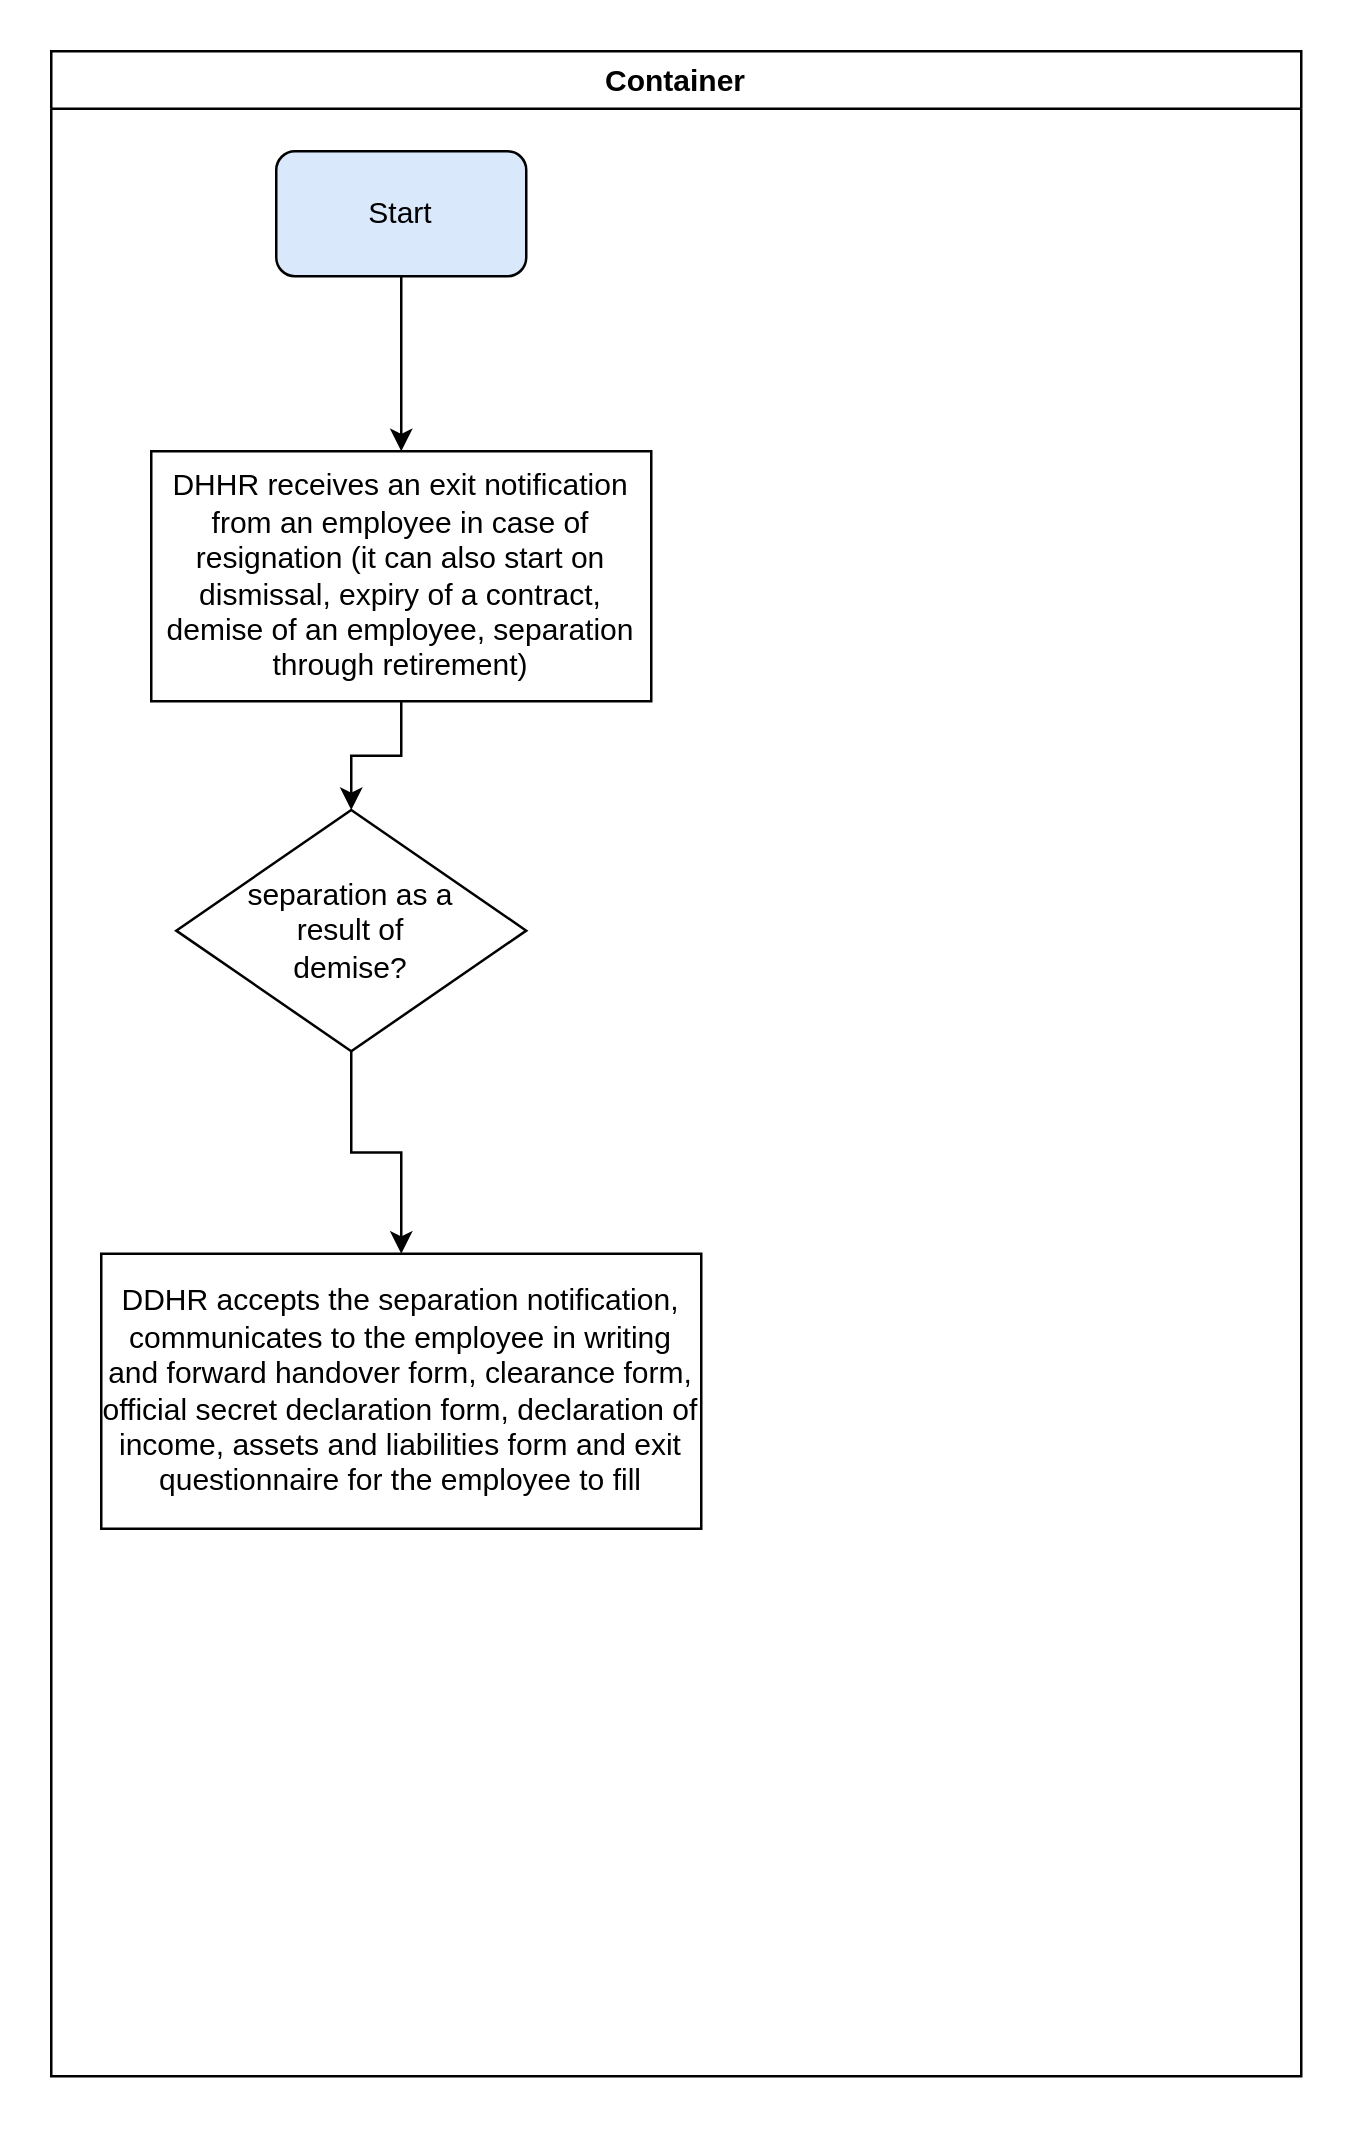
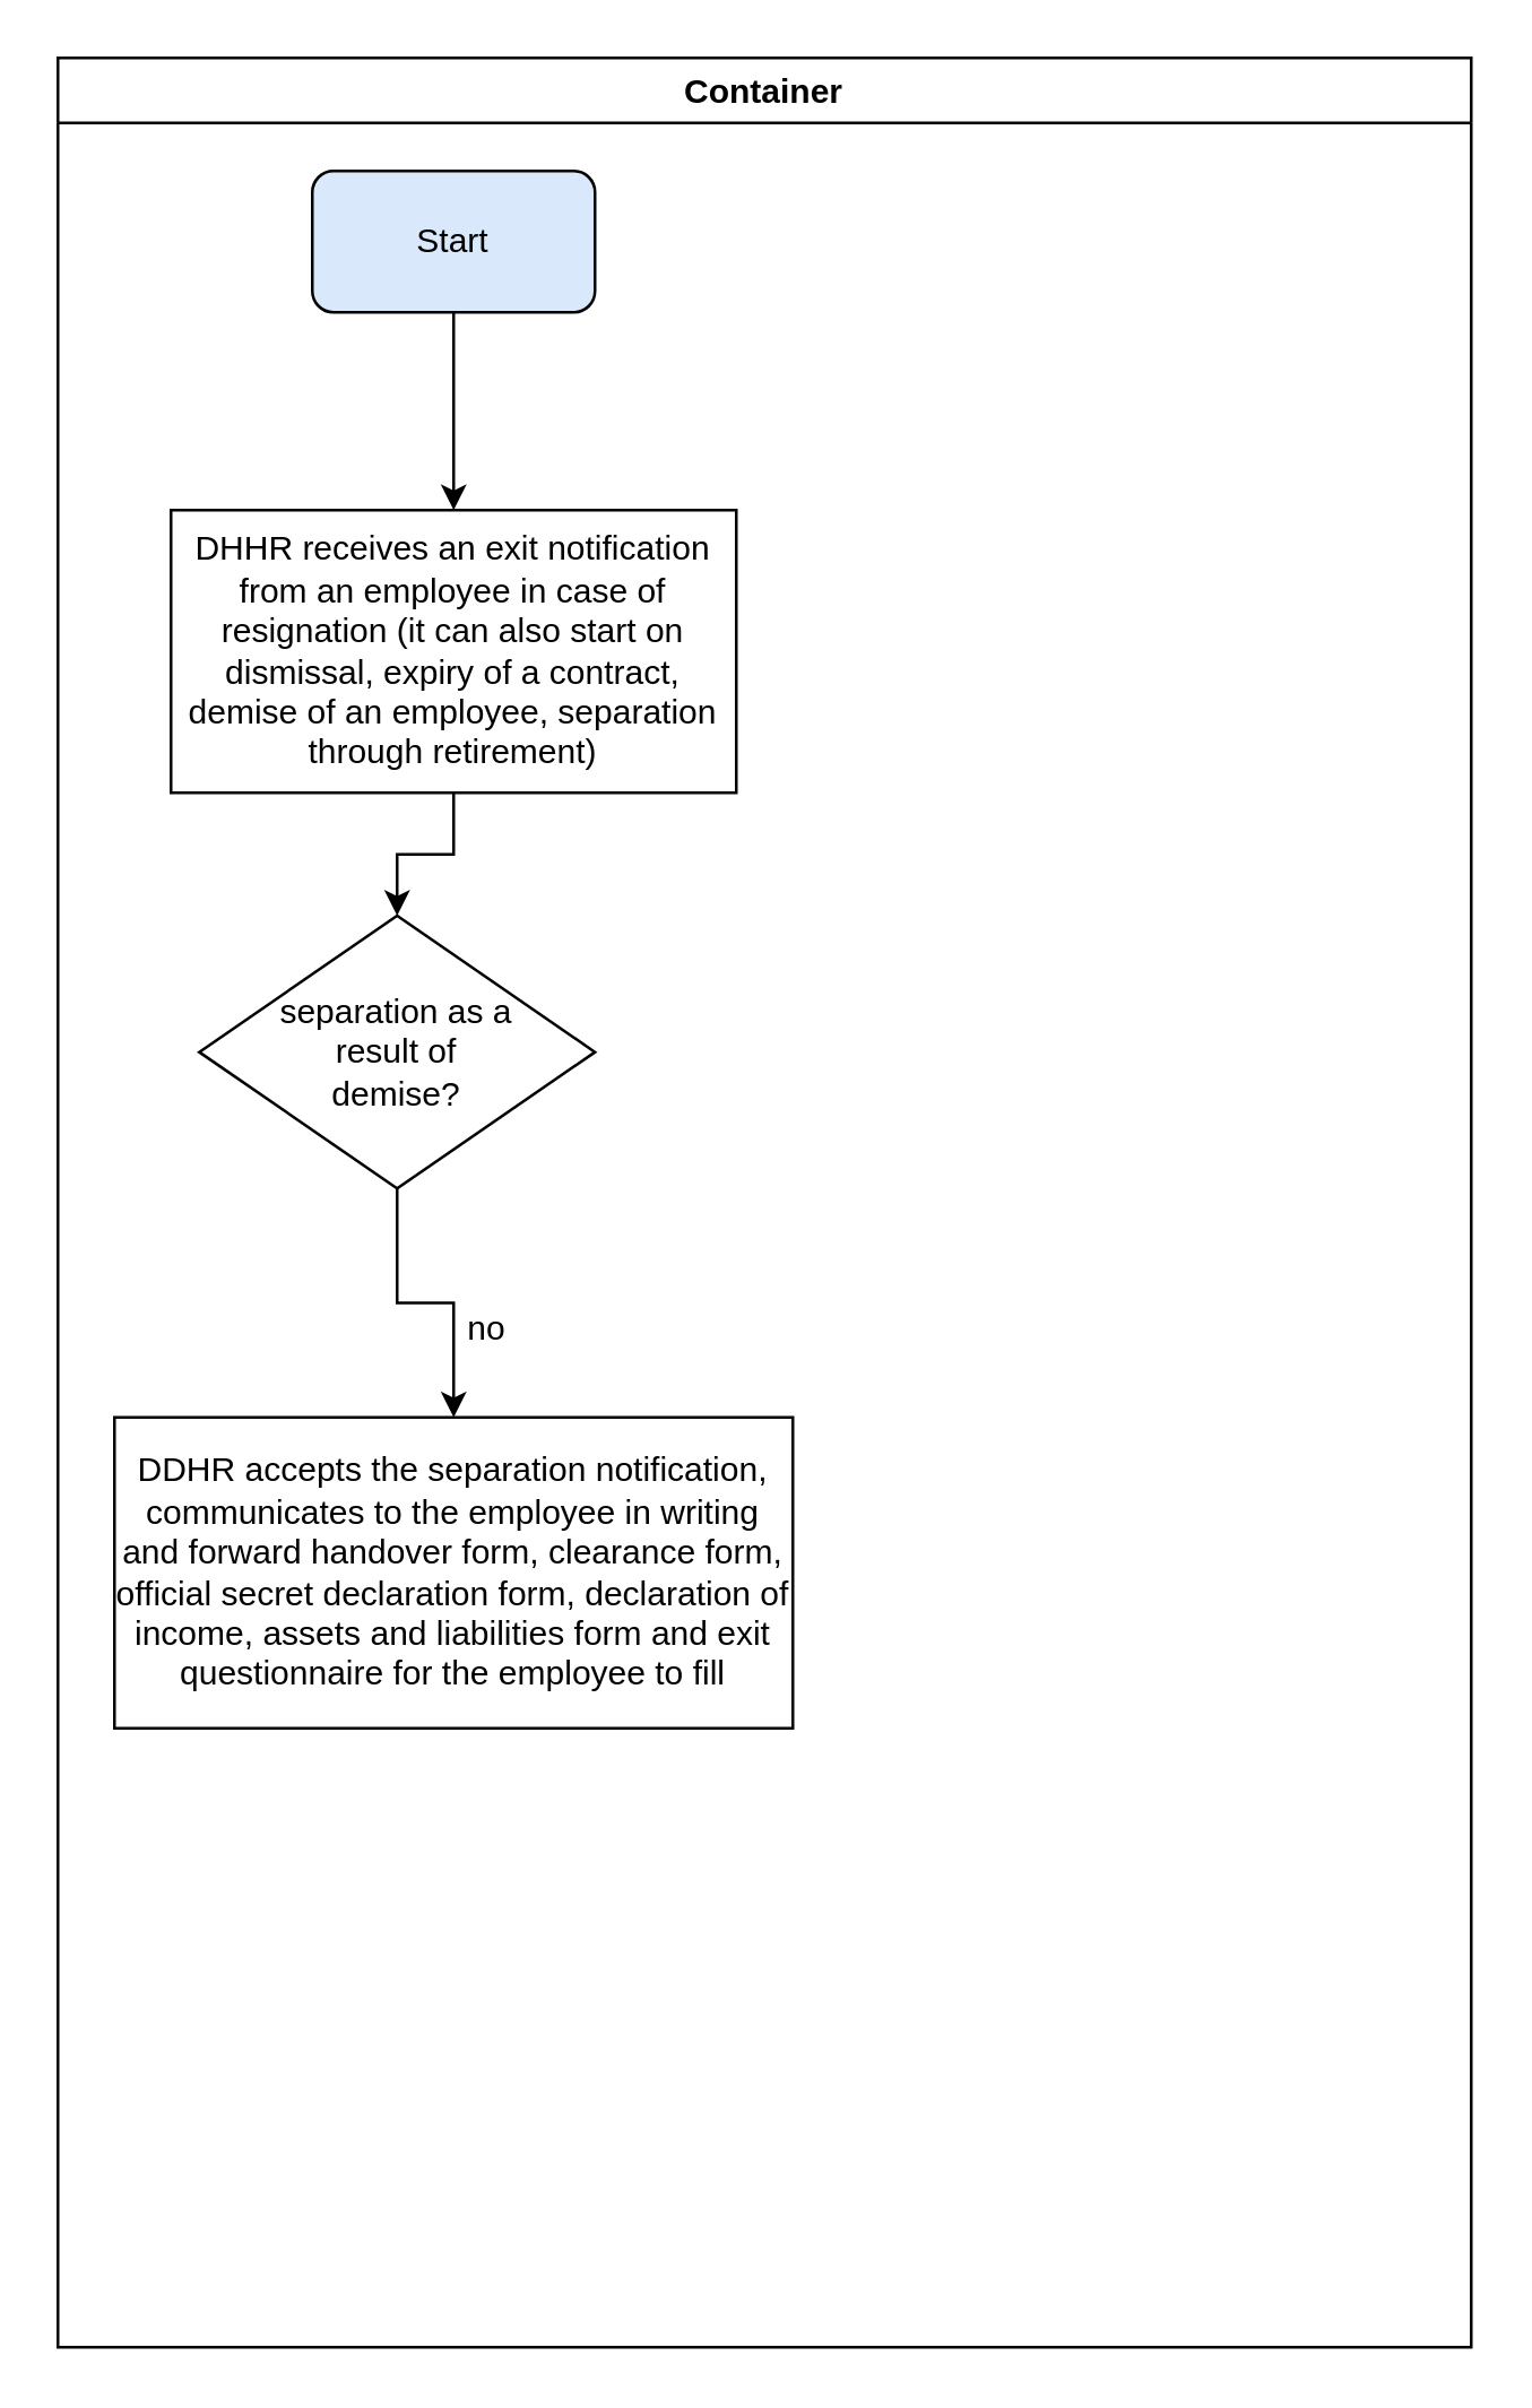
+ <mxCell id="10" value="no" style="text;html=1;strokeColor=none;fillColor=none;align=center;verticalAlign=middle;whiteSpace=wrap;rounded=0;" vertex="1" parent="2"><mxGeometry x="132" y="440" width="40" height="20" as="geometry" /></mxCell>
